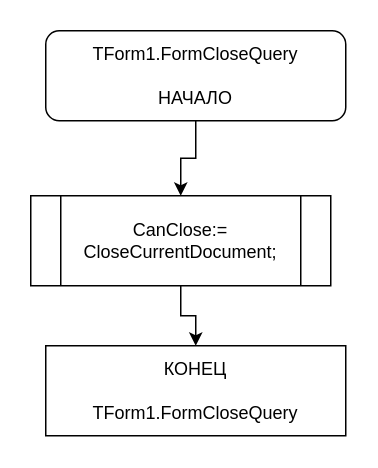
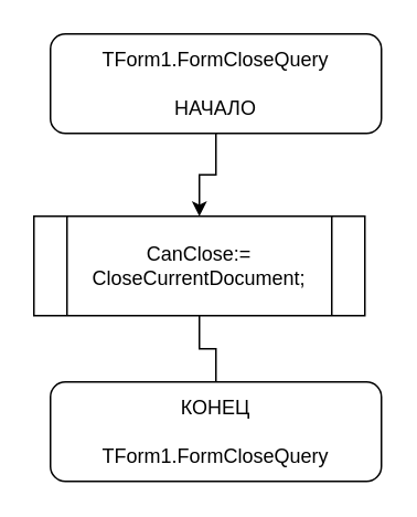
- <mxCell id="4" style="edgeStyle=orthogonalEdgeStyle;rounded=0;orthogonalLoop=1;jettySize=auto;html=1;exitX=0.5;exitY=1;exitDx=0;exitDy=0;entryX=0.5;entryY=0;entryDx=0;entryDy=0;" edge="1" parent="1" source="5" target="6"><mxGeometry relative="1" as="geometry" /></mxCell>
+ <mxCell id="4" style="edgeStyle=orthogonalEdgeStyle;rounded=0;orthogonalLoop=1;jettySize=auto;html=1;exitX=0.5;exitY=1;exitDx=0;exitDy=0;entryX=0.5;entryY=0;entryDx=0;entryDy=0;endArrow=none;" edge="1" parent="1" source="5" target="6"><mxGeometry relative="1" as="geometry" /></mxCell>
- <mxCell id="6" value="КОНЕЦ&lt;br&gt;&lt;br&gt;TForm1.FormCloseQuery" style="whiteSpace=wrap;html=1;rounded=0;" vertex="1" parent="1"><mxGeometry x="30" y="230" width="200" height="60" as="geometry" /></mxCell>
+ <mxCell id="6" value="КОНЕЦ&lt;br&gt;&lt;br&gt;TForm1.FormCloseQuery" style="rounded=1;whiteSpace=wrap;html=1;" vertex="1" parent="1"><mxGeometry x="30" y="230" width="200" height="60" as="geometry" /></mxCell>
